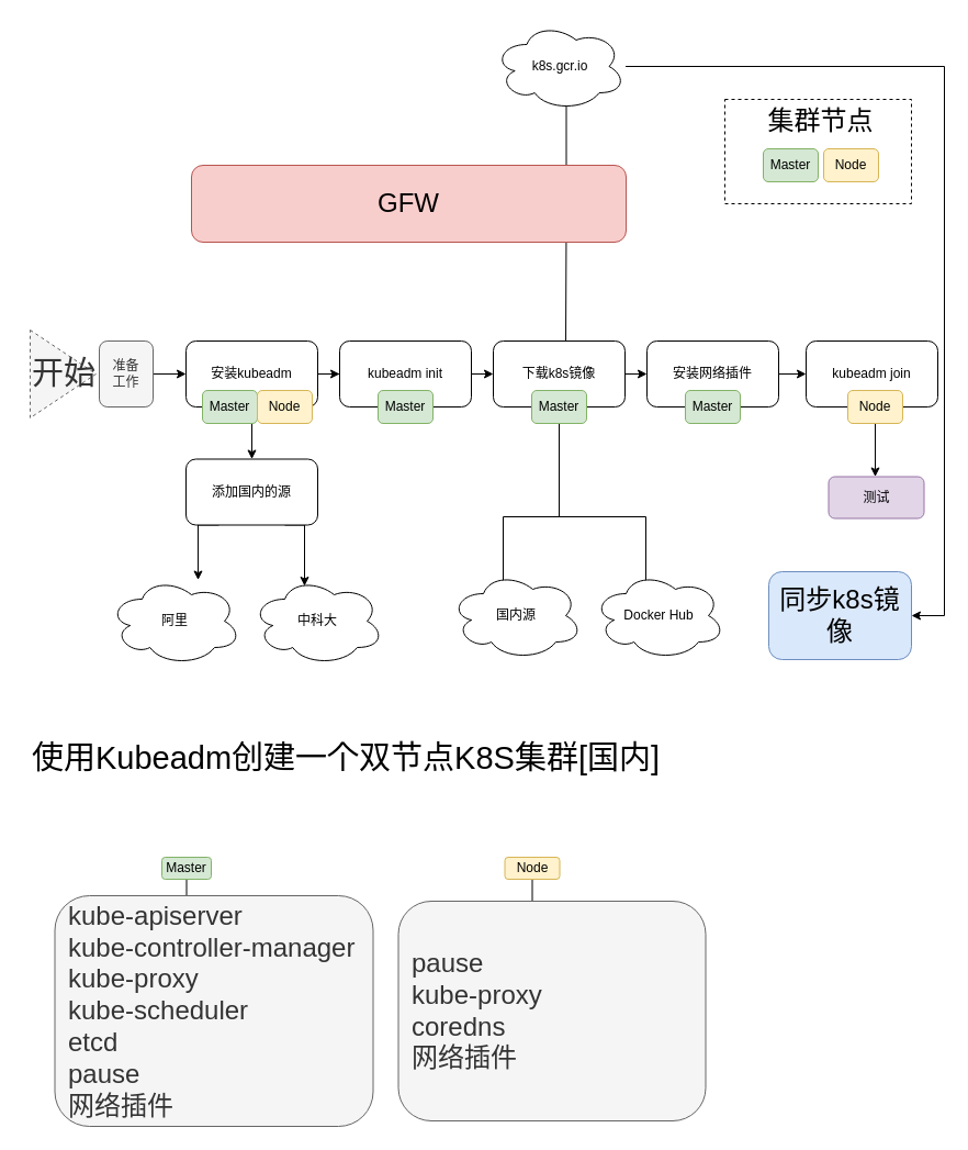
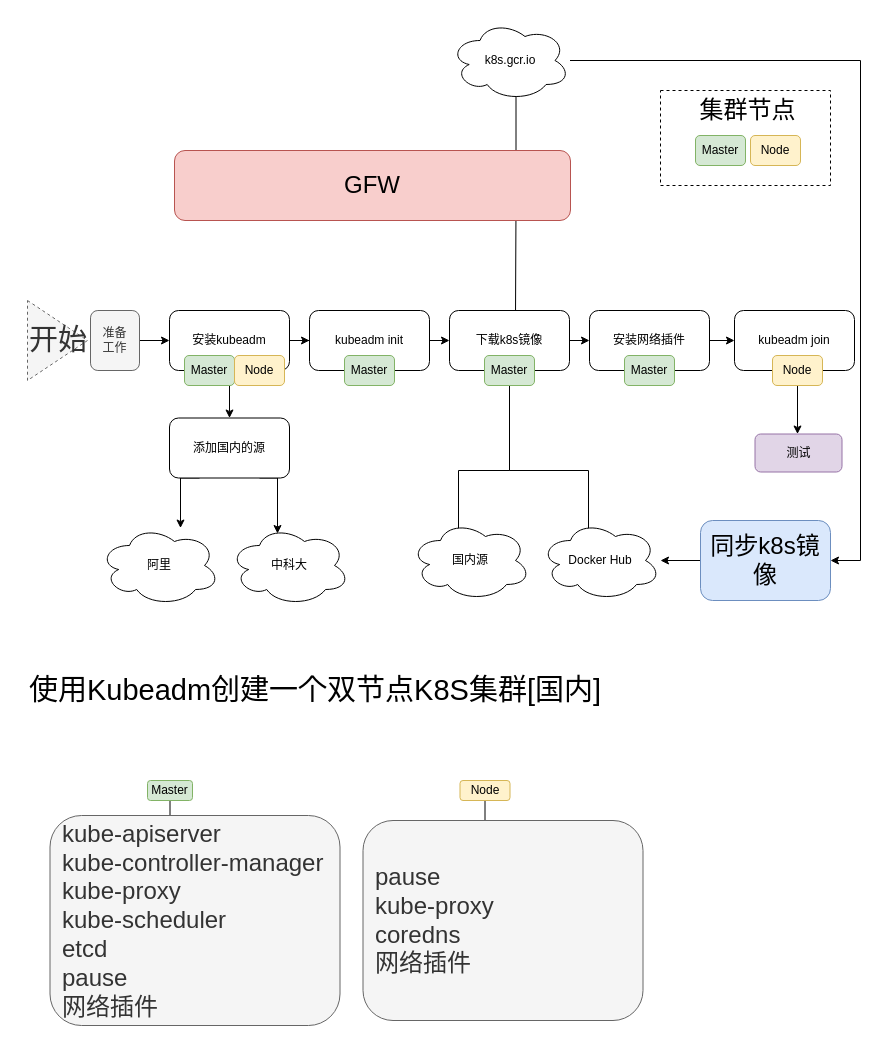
+ <mxCell id="25" style="edgeStyle=orthogonalEdgeStyle;rounded=0;orthogonalLoop=1;jettySize=auto;html=1;fontSize=24;" parent="1" source="26" target="17" edge="1"><mxGeometry relative="1" as="geometry"><Array as="points"><mxPoint x="630" y="560" /><mxPoint x="630" y="560" /></Array></mxGeometry></mxCell>
